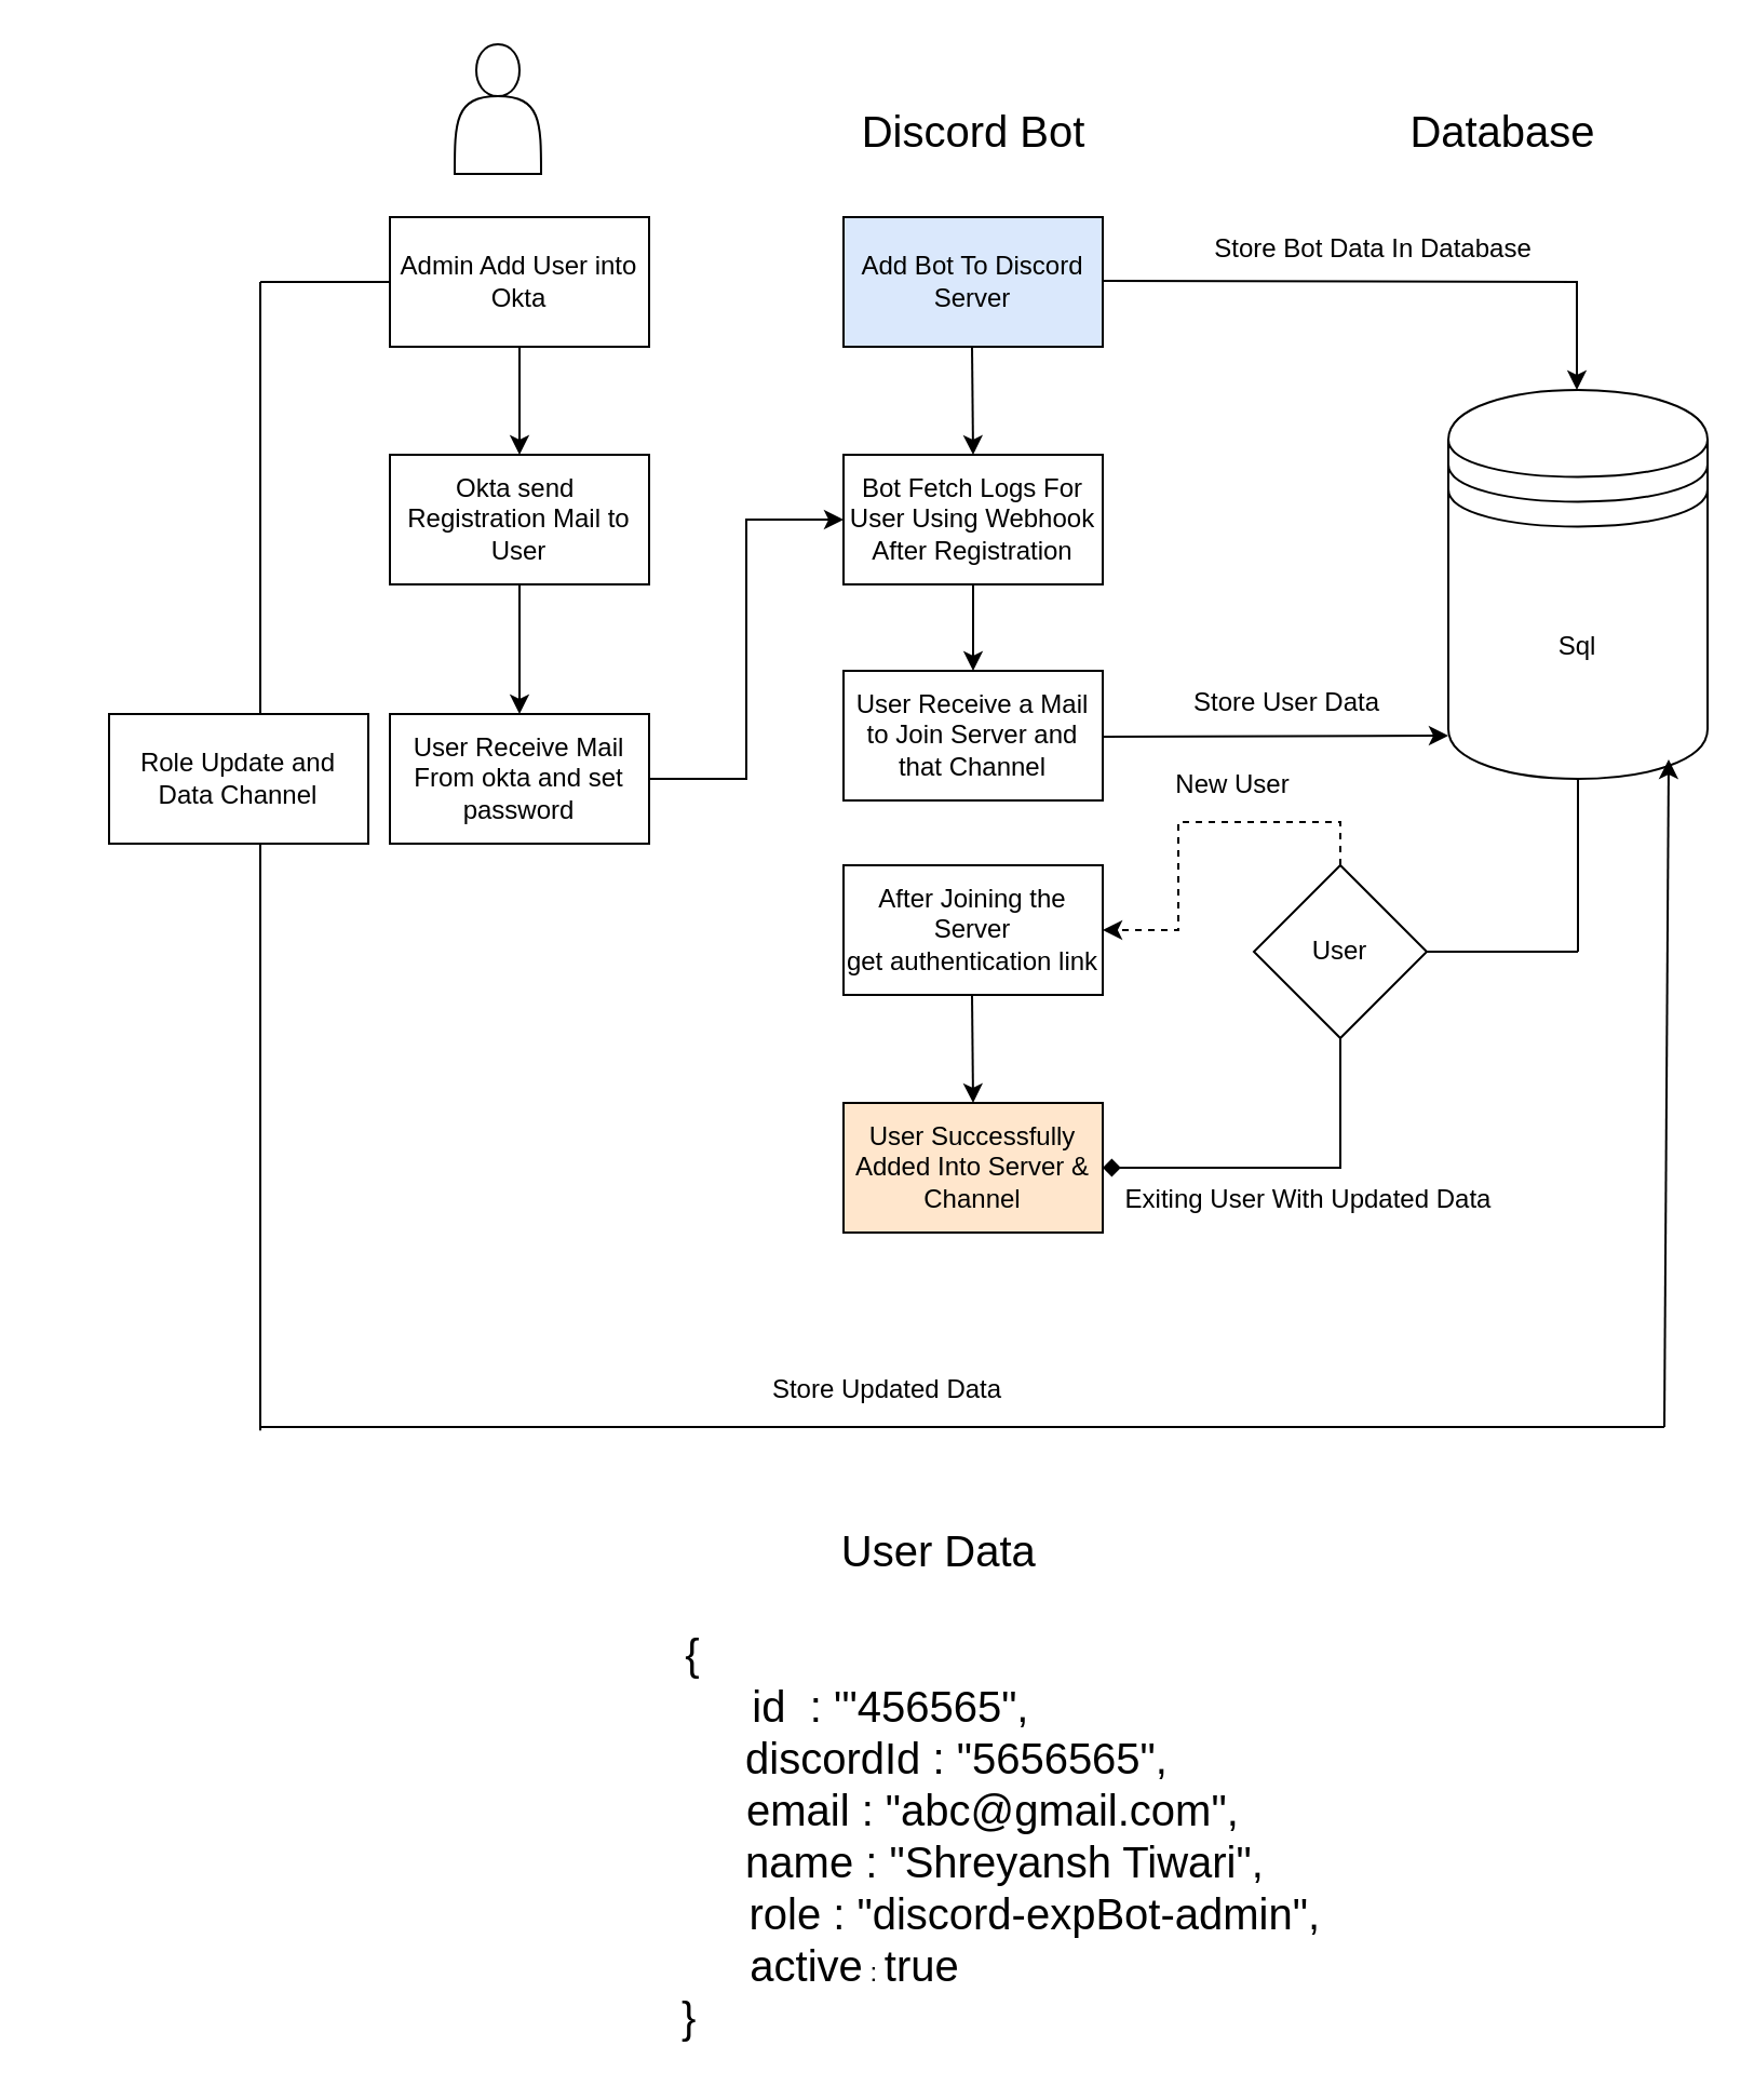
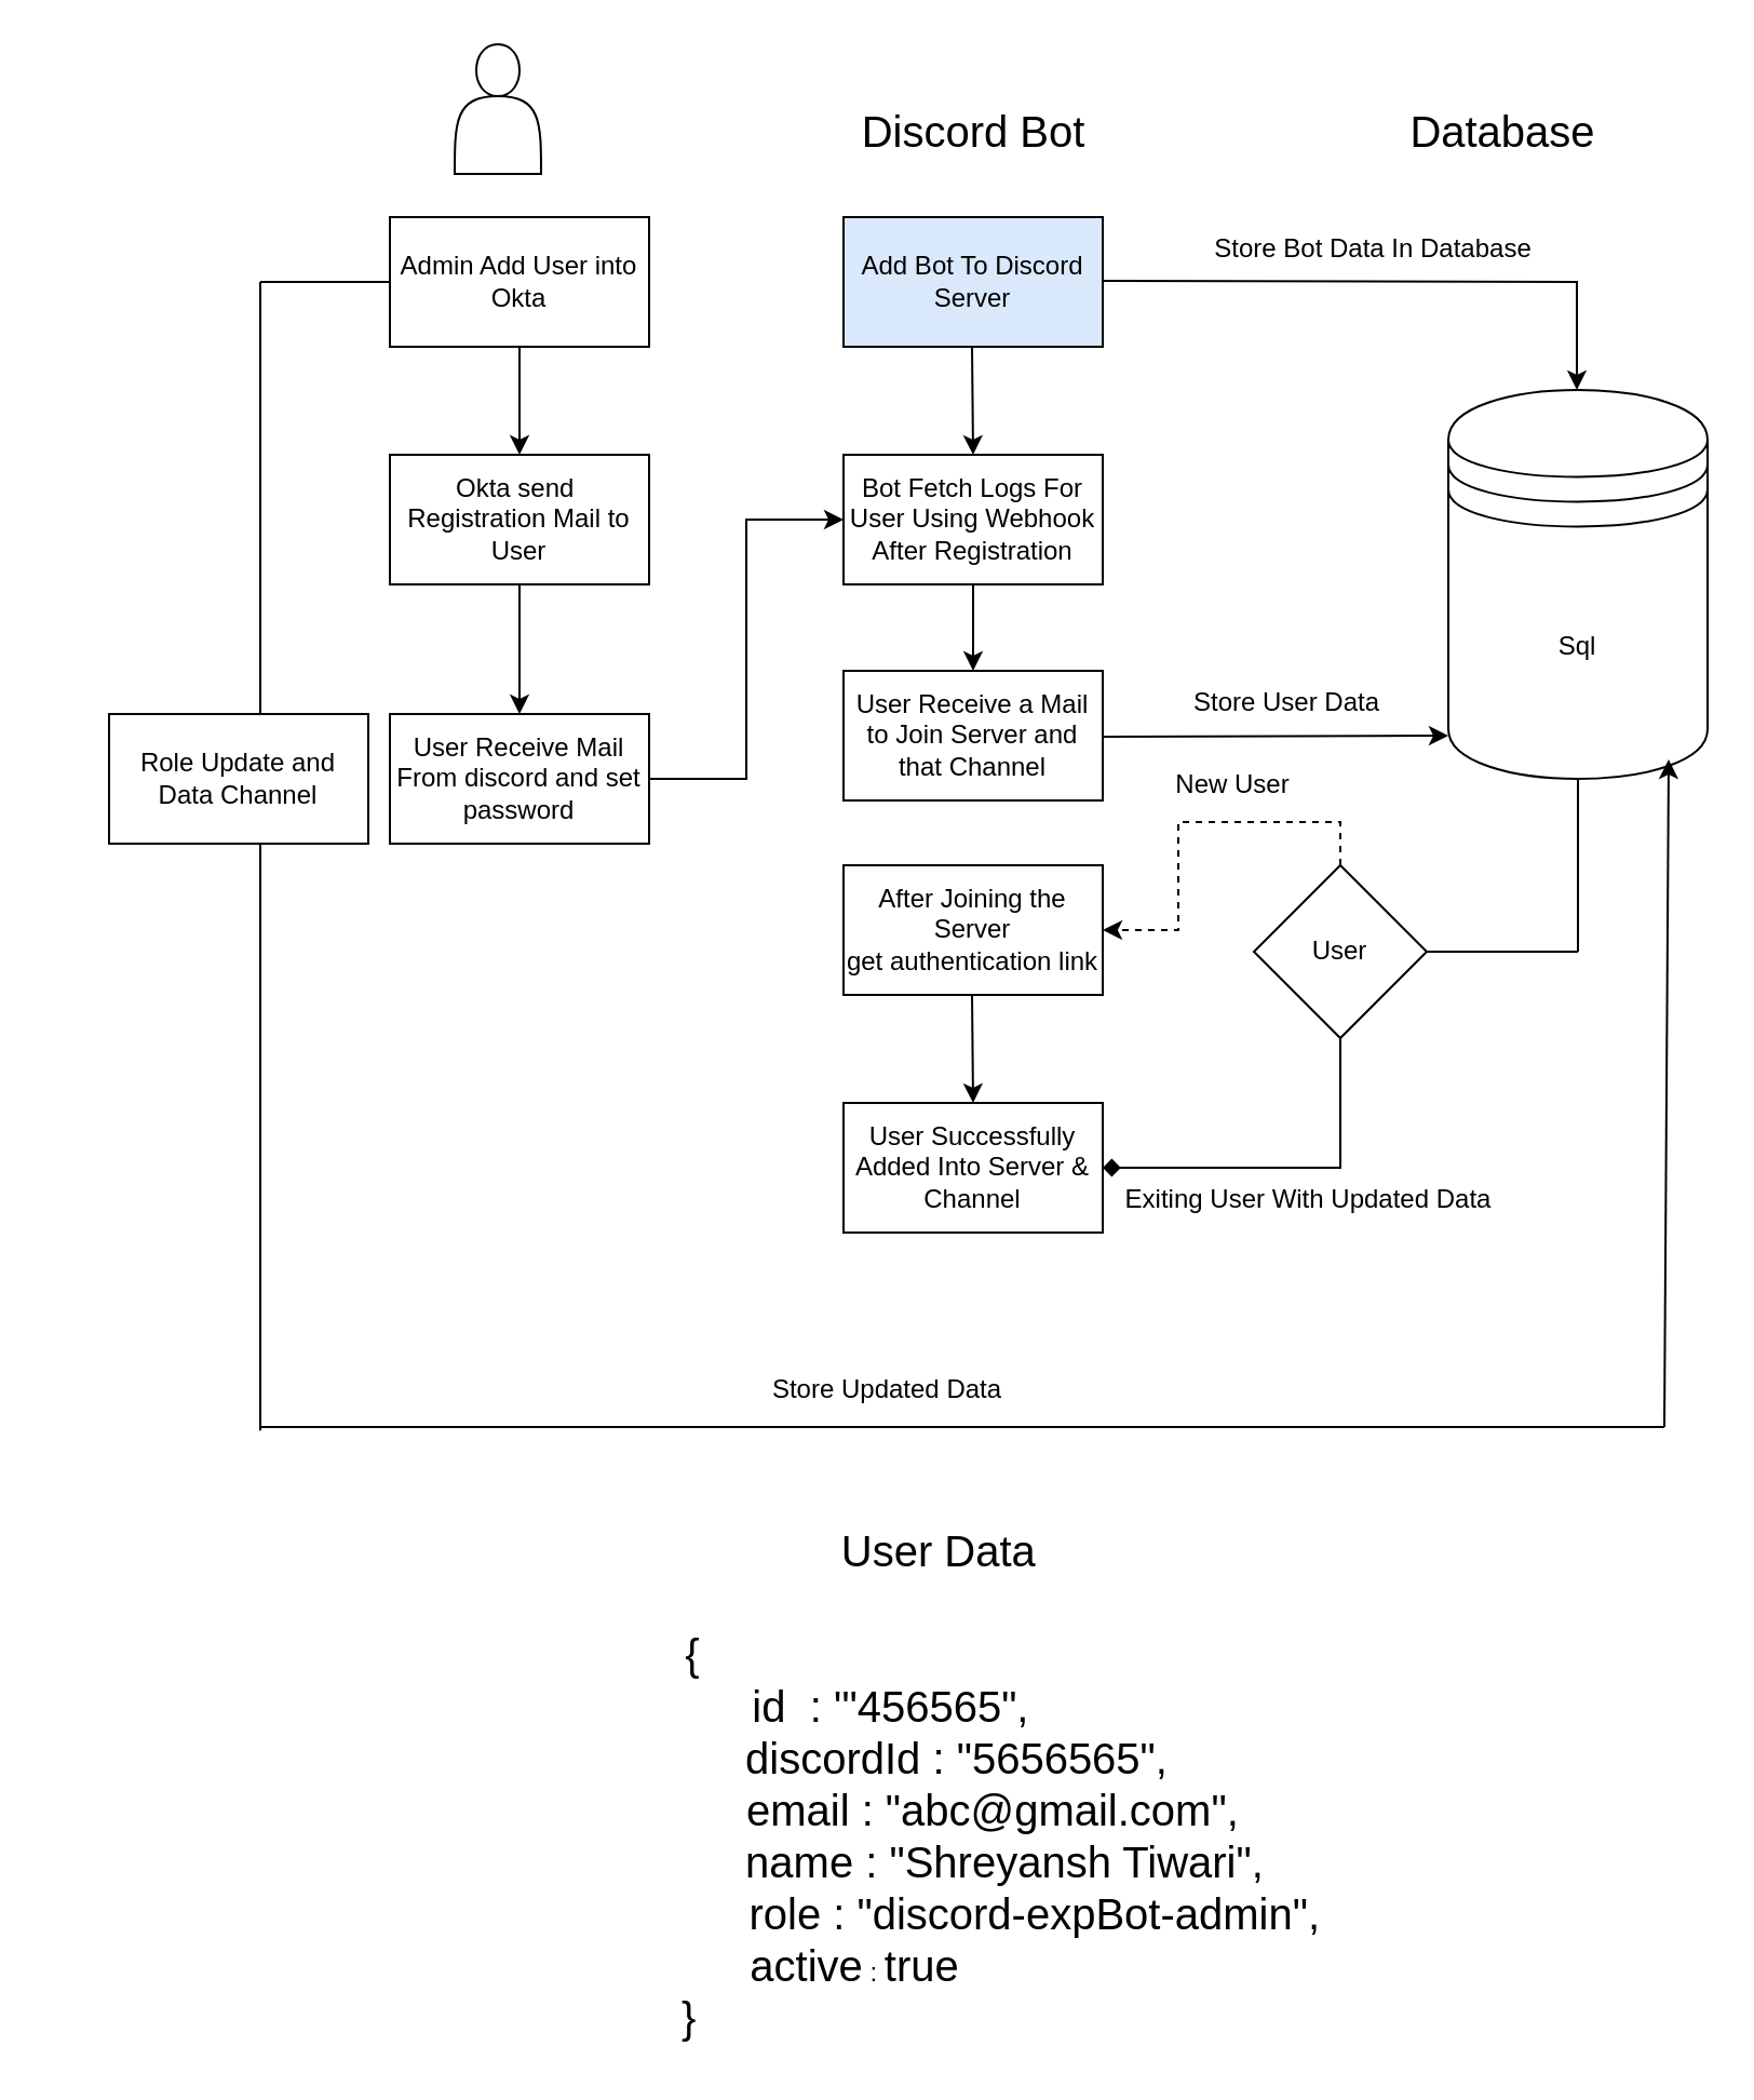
- <mxCell id="29" value="User Receive Mail From okta and set password" style="rounded=0;whiteSpace=wrap;html=1;" vertex="1" parent="1"><mxGeometry x="180" y="330" width="120" height="60" as="geometry" /></mxCell>
+ <mxCell id="29" value="User Receive Mail From discord and set password" style="rounded=0;whiteSpace=wrap;html=1;" vertex="1" parent="1"><mxGeometry x="180" y="330" width="120" height="60" as="geometry" /></mxCell>
- <mxCell id="8" value="User Successfully Added Into Server &amp;amp; Channel" style="rounded=0;whiteSpace=wrap;html=1;fillColor=#ffe6cc;" vertex="1" parent="1"><mxGeometry x="390" y="510" width="120" height="60" as="geometry" /></mxCell>
+ <mxCell id="8" value="User Successfully Added Into Server &amp;amp; Channel" style="rounded=0;whiteSpace=wrap;html=1;" vertex="1" parent="1"><mxGeometry x="390" y="510" width="120" height="60" as="geometry" /></mxCell>
